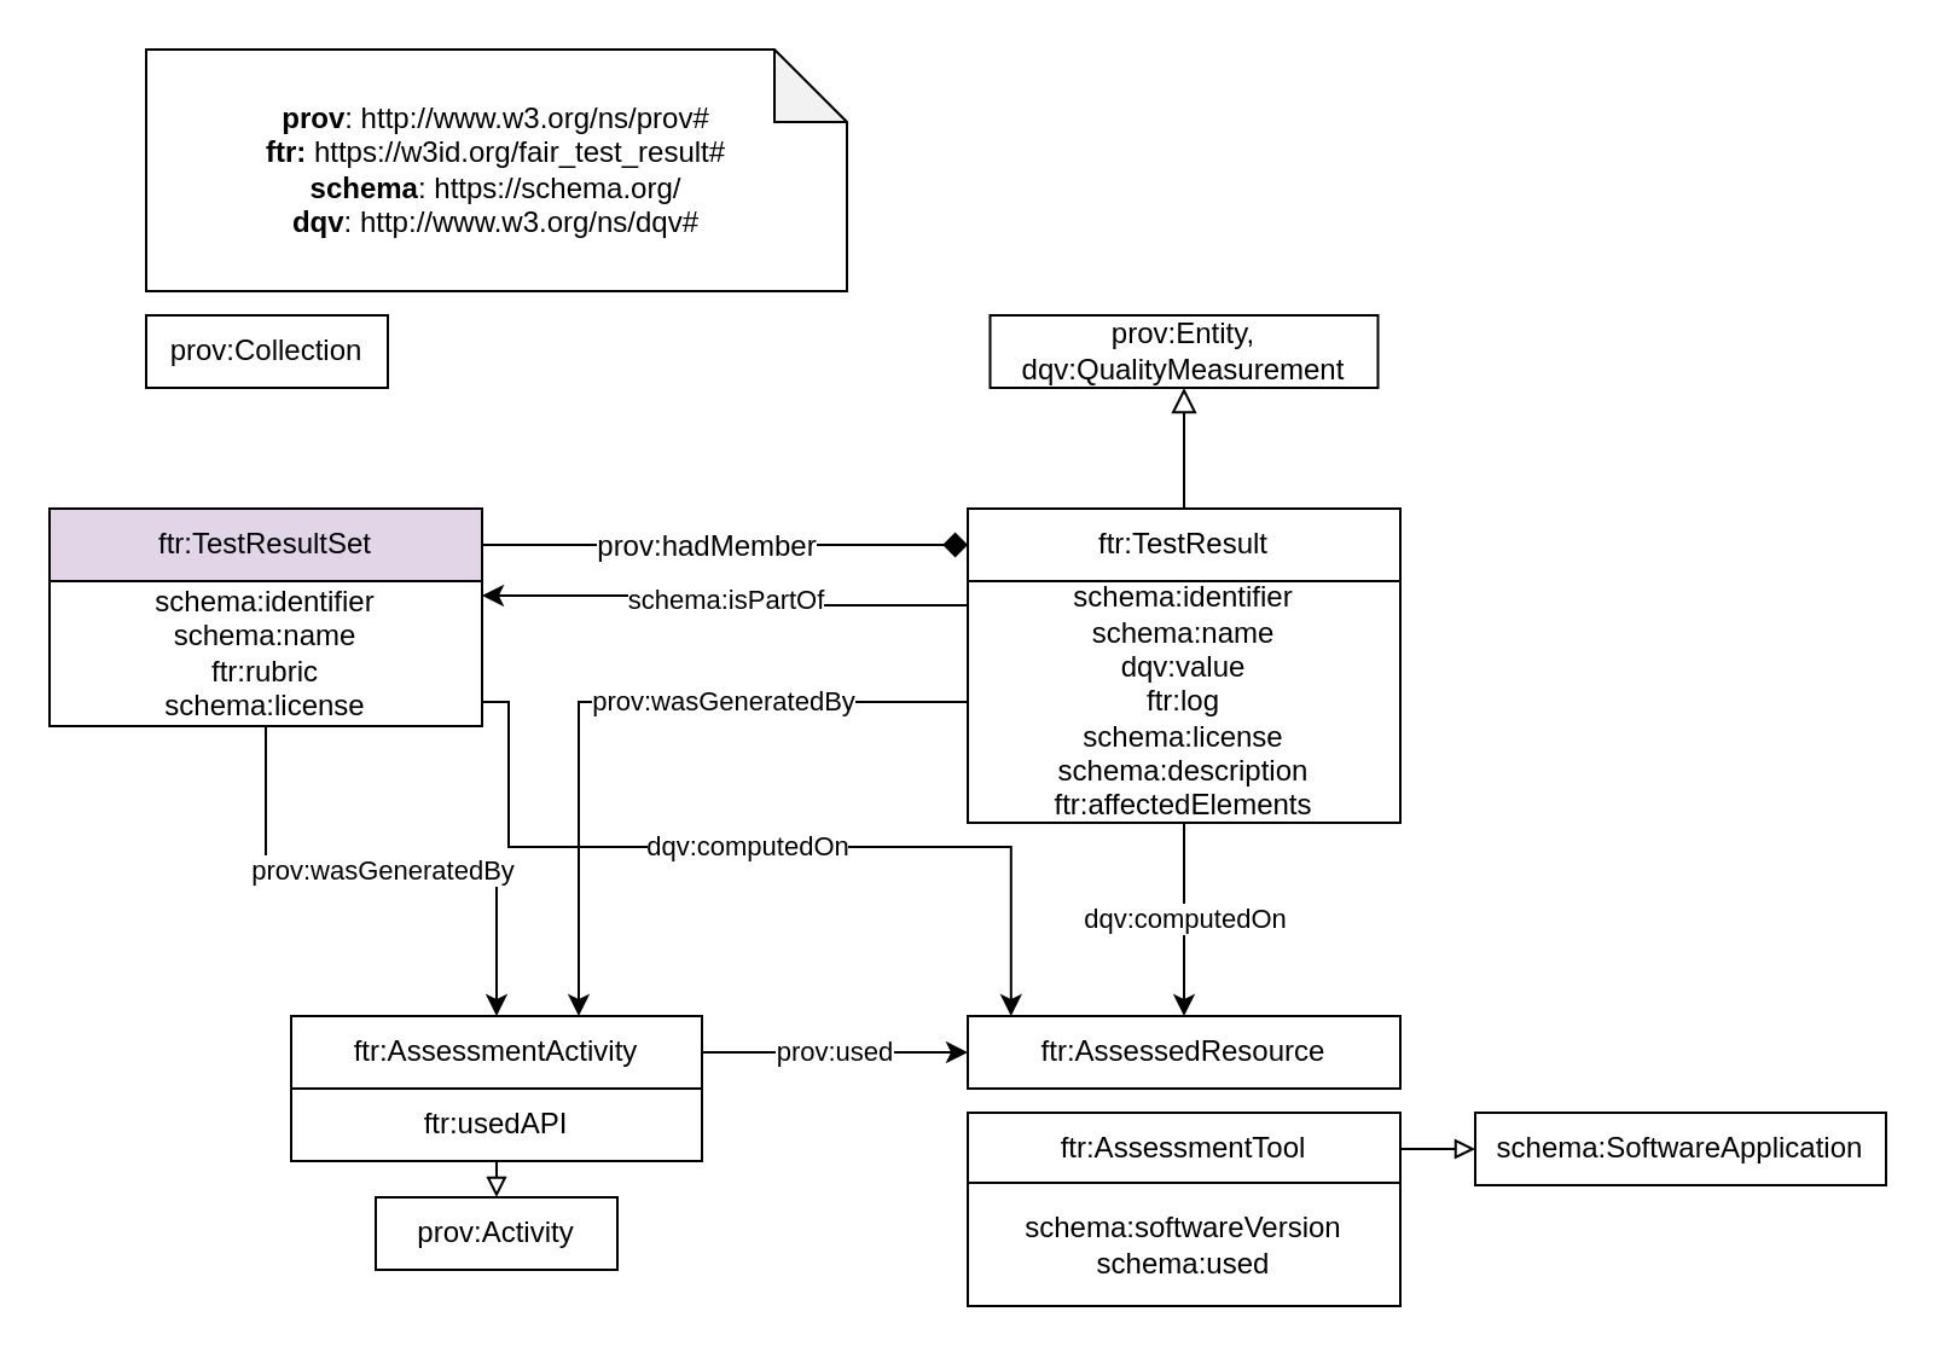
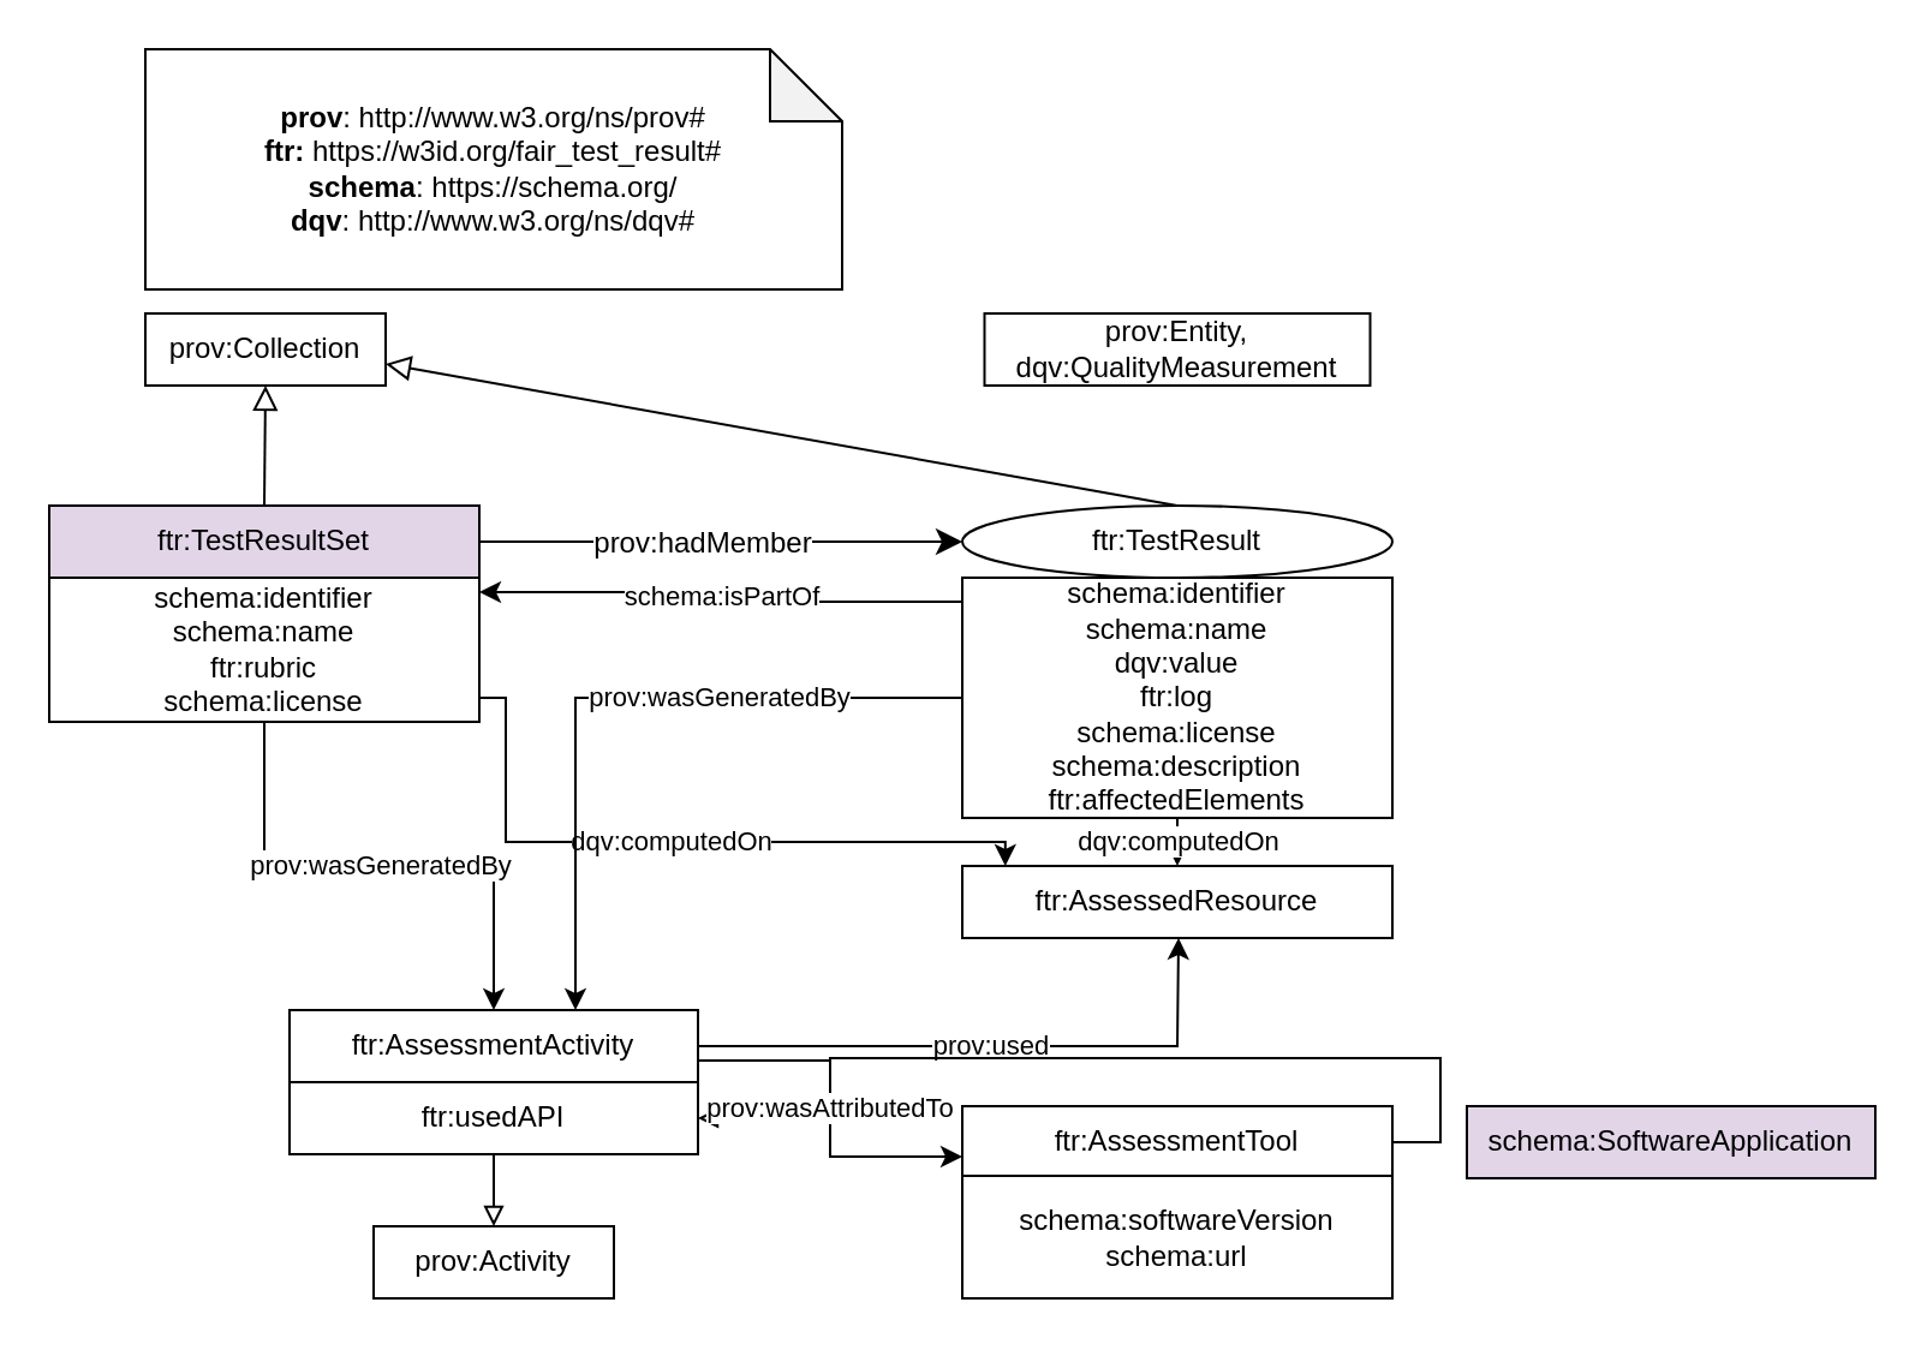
+ <mxCell id="2" value="" style="endArrow=block;html=1;fontColor=#000099;exitX=0.5;exitY=0;exitDx=0;exitDy=0;endFill=0;entryX=0.5;entryY=1;entryDx=0;entryDy=0;endSize=8;arcSize=0;rounded=0;" edge="1" source="10" target="3" parent="1"><mxGeometry width="50" height="50" relative="1" as="geometry"><mxPoint x="-165" y="170" as="sourcePoint" /><mxPoint x="-7" y="170" as="targetPoint" /></mxGeometry></mxCell>
- <mxCell id="17" value="" style="endArrow=block;html=1;fontColor=#000099;exitX=0.5;exitY=0;exitDx=0;exitDy=0;endFill=0;entryX=0.5;entryY=1;entryDx=0;entryDy=0;endSize=8;arcSize=0;rounded=0;" edge="1" parent="1" source="15" target="16"><mxGeometry width="50" height="50" relative="1" as="geometry"><mxPoint x="150" y="240" as="sourcePoint" /><mxPoint x="150" y="170" as="targetPoint" /></mxGeometry></mxCell>
+ <mxCell id="17" value="" style="endArrow=block;html=1;fontColor=#000099;exitX=0.5;exitY=0;exitDx=0;exitDy=0;endFill=0;endSize=8;arcSize=0;rounded=0;" edge="1" parent="1" source="15" target="3"><mxGeometry width="50" height="50" relative="1" as="geometry"><mxPoint x="150" y="240" as="sourcePoint" /><mxPoint x="150" y="170" as="targetPoint" /></mxGeometry></mxCell>
- <mxCell id="4" value="" style="endArrow=diamond;html=1;exitX=1;exitY=0.5;exitDx=0;exitDy=0;entryX=0;entryY=0.5;entryDx=0;entryDy=0;endSize=8;arcSize=0;rounded=0;" edge="1" source="10" target="15" parent="1"><mxGeometry width="50" height="50" relative="1" as="geometry"><mxPoint x="90" y="318.33" as="sourcePoint" /><mxPoint x="302" y="318.33" as="targetPoint" /></mxGeometry></mxCell>
+ <mxCell id="4" value="" style="endArrow=classic;html=1;exitX=1;exitY=0.5;exitDx=0;exitDy=0;entryX=0;entryY=0.5;entryDx=0;entryDy=0;endSize=8;arcSize=0;rounded=0;" edge="1" source="10" target="15" parent="1"><mxGeometry width="50" height="50" relative="1" as="geometry"><mxPoint x="90" y="318.33" as="sourcePoint" /><mxPoint x="302" y="318.33" as="targetPoint" /></mxGeometry></mxCell>
- <mxCell id="15" value="ftr:TestResult" style="rounded=0;whiteSpace=wrap;html=1;snapToPoint=1;points=[[0.1,0],[0.2,0],[0.3,0],[0.4,0],[0.5,0],[0.6,0],[0.7,0],[0.8,0],[0.9,0],[0,0.1],[0,0.3],[0,0.5],[0,0.7],[0,0.9],[0.1,1],[0.2,1],[0.3,1],[0.4,1],[0.5,1],[0.6,1],[0.7,1],[0.8,1],[0.9,1],[1,0.1],[1,0.3],[1,0.5],[1,0.7],[1,0.9]];" vertex="1" parent="1"><mxGeometry x="400" y="210" width="179" height="30" as="geometry" /></mxCell>
+ <mxCell id="15" value="ftr:TestResult" style="ellipse;whiteSpace=wrap;html=1;snapToPoint=1;points=[[0.1,0],[0.2,0],[0.3,0],[0.4,0],[0.5,0],[0.6,0],[0.7,0],[0.8,0],[0.9,0],[0,0.1],[0,0.3],[0,0.5],[0,0.7],[0,0.9],[0.1,1],[0.2,1],[0.3,1],[0.4,1],[0.5,1],[0.6,1],[0.7,1],[0.8,1],[0.9,1],[1,0.1],[1,0.3],[1,0.5],[1,0.7],[1,0.9]];" vertex="1" parent="1"><mxGeometry x="400" y="210" width="179" height="30" as="geometry" /></mxCell>
- <mxCell id="21" value="ftr:AssessedResource" style="rounded=0;whiteSpace=wrap;html=1;snapToPoint=1;points=[[0.1,0],[0.2,0],[0.3,0],[0.4,0],[0.5,0],[0.6,0],[0.7,0],[0.8,0],[0.9,0],[0,0.1],[0,0.3],[0,0.5],[0,0.7],[0,0.9],[0.1,1],[0.2,1],[0.3,1],[0.4,1],[0.5,1],[0.6,1],[0.7,1],[0.8,1],[0.9,1],[1,0.1],[1,0.3],[1,0.5],[1,0.7],[1,0.9]];" vertex="1" parent="1"><mxGeometry x="400" y="420" width="179" height="30" as="geometry" /></mxCell>
+ <mxCell id="21" value="ftr:AssessedResource" style="rounded=0;whiteSpace=wrap;html=1;snapToPoint=1;points=[[0.1,0],[0.2,0],[0.3,0],[0.4,0],[0.5,0],[0.6,0],[0.7,0],[0.8,0],[0.9,0],[0,0.1],[0,0.3],[0,0.5],[0,0.7],[0,0.9],[0.1,1],[0.2,1],[0.3,1],[0.4,1],[0.5,1],[0.6,1],[0.7,1],[0.8,1],[0.9,1],[1,0.1],[1,0.3],[1,0.5],[1,0.7],[1,0.9]];" vertex="1" parent="1"><mxGeometry x="400" y="360" width="179" height="30" as="geometry" /></mxCell>
- <mxCell id="24" style="edgeStyle=orthogonalEdgeStyle;rounded=0;orthogonalLoop=1;jettySize=auto;html=1;exitX=1;exitY=0.5;exitDx=0;exitDy=0;entryX=0;entryY=0.5;entryDx=0;entryDy=0;endArrow=block;endFill=0;" edge="1" parent="1" source="25" target="28"><mxGeometry relative="1" as="geometry" /></mxCell>
+ <mxCell id="24" style="edgeStyle=orthogonalEdgeStyle;rounded=0;orthogonalLoop=1;jettySize=auto;html=1;exitX=1;exitY=0.5;exitDx=0;exitDy=0;endArrow=block;endFill=0;" edge="1" parent="1" source="25" target="23"><mxGeometry relative="1" as="geometry" /></mxCell>
- <mxCell id="28" value="schema:SoftwareApplication" style="rounded=0;whiteSpace=wrap;html=1;snapToPoint=1;points=[[0.1,0],[0.2,0],[0.3,0],[0.4,0],[0.5,0],[0.6,0],[0.7,0],[0.8,0],[0.9,0],[0,0.1],[0,0.3],[0,0.5],[0,0.7],[0,0.9],[0.1,1],[0.2,1],[0.3,1],[0.4,1],[0.5,1],[0.6,1],[0.7,1],[0.8,1],[0.9,1],[1,0.1],[1,0.3],[1,0.5],[1,0.7],[1,0.9]];" vertex="1" parent="1"><mxGeometry x="610" y="460" width="170" height="30" as="geometry" /></mxCell>
+ <mxCell id="28" value="schema:SoftwareApplication" style="rounded=0;whiteSpace=wrap;html=1;snapToPoint=1;points=[[0.1,0],[0.2,0],[0.3,0],[0.4,0],[0.5,0],[0.6,0],[0.7,0],[0.8,0],[0.9,0],[0,0.1],[0,0.3],[0,0.5],[0,0.7],[0,0.9],[0.1,1],[0.2,1],[0.3,1],[0.4,1],[0.5,1],[0.6,1],[0.7,1],[0.8,1],[0.9,1],[1,0.1],[1,0.3],[1,0.5],[1,0.7],[1,0.9]];fillColor=#e1d5e7;" vertex="1" parent="1"><mxGeometry x="610" y="460" width="170" height="30" as="geometry" /></mxCell>
+ <mxCell id="26" value="prov:wasAttributedTo" style="edgeStyle=orthogonalEdgeStyle;rounded=0;orthogonalLoop=1;jettySize=auto;html=1;exitX=1;exitY=0.7;exitDx=0;exitDy=0;entryX=0;entryY=0.7;entryDx=0;entryDy=0;" edge="1" parent="1" source="20" target="25"><mxGeometry relative="1" as="geometry"><mxPoint x="300" y="445" as="sourcePoint" /><mxPoint x="380" y="445" as="targetPoint" /></mxGeometry></mxCell>
- <mxCell id="22" value="prov:Activity" style="rounded=0;whiteSpace=wrap;html=1;snapToPoint=1;points=[[0.1,0],[0.2,0],[0.3,0],[0.4,0],[0.5,0],[0.6,0],[0.7,0],[0.8,0],[0.9,0],[0,0.1],[0,0.3],[0,0.5],[0,0.7],[0,0.9],[0.1,1],[0.2,1],[0.3,1],[0.4,1],[0.5,1],[0.6,1],[0.7,1],[0.8,1],[0.9,1],[1,0.1],[1,0.3],[1,0.5],[1,0.7],[1,0.9]];" vertex="1" parent="1"><mxGeometry x="155" y="495" width="100" height="30" as="geometry" /></mxCell>
+ <mxCell id="22" value="prov:Activity" style="rounded=0;whiteSpace=wrap;html=1;snapToPoint=1;points=[[0.1,0],[0.2,0],[0.3,0],[0.4,0],[0.5,0],[0.6,0],[0.7,0],[0.8,0],[0.9,0],[0,0.1],[0,0.3],[0,0.5],[0,0.7],[0,0.9],[0.1,1],[0.2,1],[0.3,1],[0.4,1],[0.5,1],[0.6,1],[0.7,1],[0.8,1],[0.9,1],[1,0.1],[1,0.3],[1,0.5],[1,0.7],[1,0.9]];" vertex="1" parent="1"><mxGeometry x="155" y="510" width="100" height="30" as="geometry" /></mxCell>
- <mxCell id="27" value="schema:softwareVersion&lt;br&gt;schema:used" style="rounded=0;whiteSpace=wrap;html=1;snapToPoint=1;points=[[0.1,0],[0.2,0],[0.3,0],[0.4,0],[0.5,0],[0.6,0],[0.7,0],[0.8,0],[0.9,0],[0,0.1],[0,0.3],[0,0.5],[0,0.7],[0,0.9],[0.1,1],[0.2,1],[0.3,1],[0.4,1],[0.5,1],[0.6,1],[0.7,1],[0.8,1],[0.9,1],[1,0.1],[1,0.3],[1,0.5],[1,0.7],[1,0.9]];" vertex="1" parent="1"><mxGeometry x="400" y="489" width="179" height="51" as="geometry" /></mxCell>
+ <mxCell id="27" value="schema:softwareVersion&lt;br&gt;schema:url" style="rounded=0;whiteSpace=wrap;html=1;snapToPoint=1;points=[[0.1,0],[0.2,0],[0.3,0],[0.4,0],[0.5,0],[0.6,0],[0.7,0],[0.8,0],[0.9,0],[0,0.1],[0,0.3],[0,0.5],[0,0.7],[0,0.9],[0.1,1],[0.2,1],[0.3,1],[0.4,1],[0.5,1],[0.6,1],[0.7,1],[0.8,1],[0.9,1],[1,0.1],[1,0.3],[1,0.5],[1,0.7],[1,0.9]];" vertex="1" parent="1"><mxGeometry x="400" y="489" width="179" height="51" as="geometry" /></mxCell>
